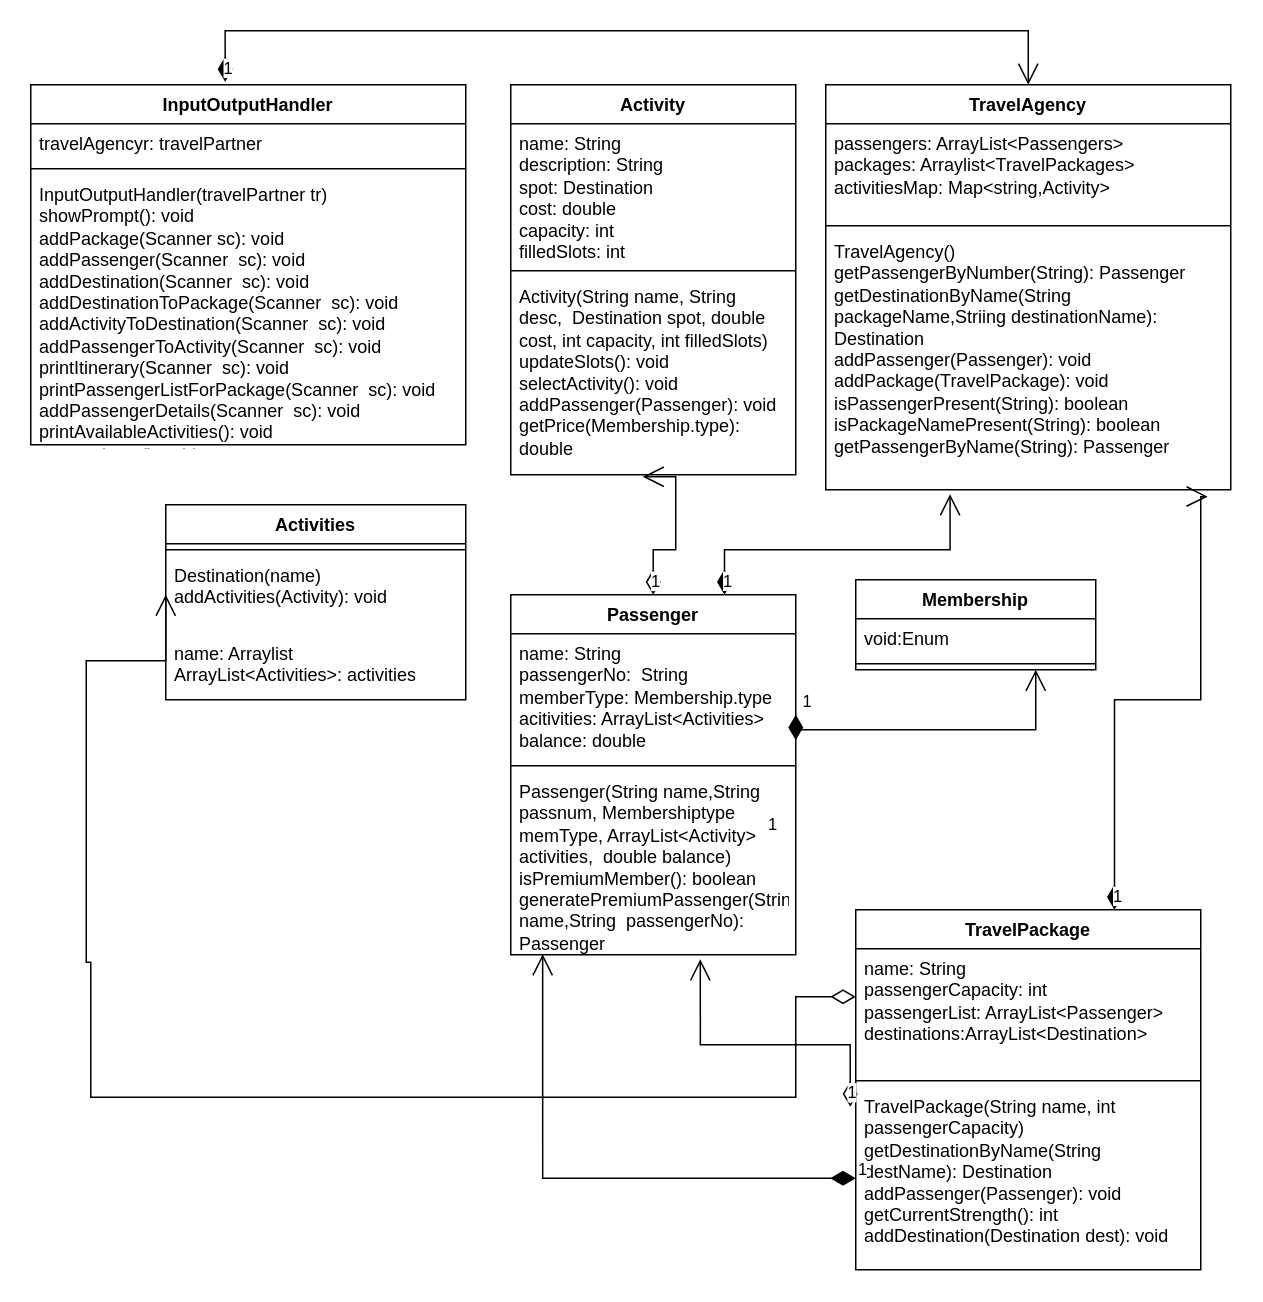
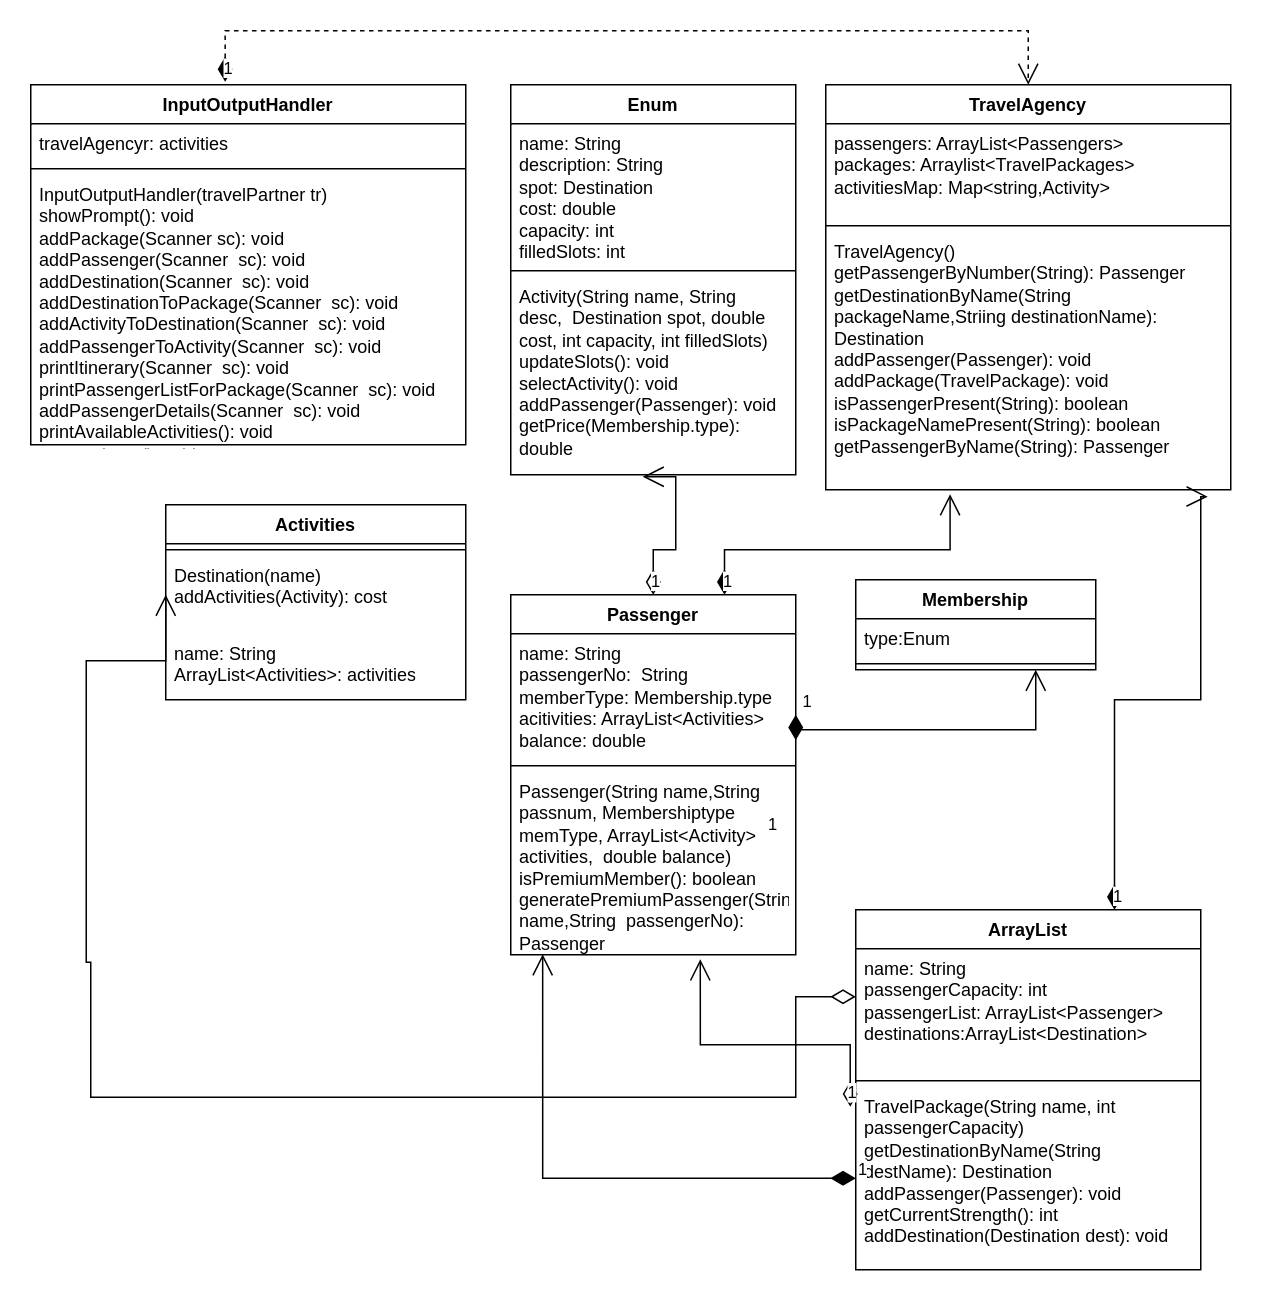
- <mxCell id="36" value="1" style="endArrow=open;html=1;endSize=12;startArrow=diamondThin;startSize=14;startFill=1;edgeStyle=orthogonalEdgeStyle;align=left;verticalAlign=bottom;rounded=0;exitX=0.447;exitY=-0.008;exitDx=0;exitDy=0;exitPerimeter=0;entryX=0.5;entryY=0;entryDx=0;entryDy=0;" edge="1" parent="1" source="2" target="10"><mxGeometry x="-1" y="3" relative="1" as="geometry"><mxPoint x="253" y="20" as="sourcePoint" /><mxPoint x="413" y="20" as="targetPoint" /><Array as="points"><mxPoint x="150" y="20" /><mxPoint x="685" y="20" /></Array></mxGeometry></mxCell>
+ <mxCell id="36" value="1" style="endArrow=open;html=1;endSize=12;startArrow=diamondThin;startSize=14;startFill=1;edgeStyle=orthogonalEdgeStyle;align=left;verticalAlign=bottom;rounded=0;exitX=0.447;exitY=-0.008;exitDx=0;exitDy=0;exitPerimeter=0;entryX=0.5;entryY=0;entryDx=0;entryDy=0;dashed=1;" edge="1" parent="1" source="2" target="10"><mxGeometry x="-1" y="3" relative="1" as="geometry"><mxPoint x="253" y="20" as="sourcePoint" /><mxPoint x="413" y="20" as="targetPoint" /><Array as="points"><mxPoint x="150" y="20" /><mxPoint x="685" y="20" /></Array></mxGeometry></mxCell>
- <mxCell id="6" value="Activity" style="swimlane;fontStyle=1;align=center;verticalAlign=top;childLayout=stackLayout;horizontal=1;startSize=26;horizontalStack=0;resizeParent=1;resizeParentMax=0;resizeLast=0;collapsible=1;marginBottom=0;whiteSpace=wrap;html=1;" vertex="1" parent="1"><mxGeometry x="340" y="56" width="190" height="260" as="geometry" /></mxCell>
+ <mxCell id="6" value="Enum" style="swimlane;fontStyle=1;align=center;verticalAlign=top;childLayout=stackLayout;horizontal=1;startSize=26;horizontalStack=0;resizeParent=1;resizeParentMax=0;resizeLast=0;collapsible=1;marginBottom=0;whiteSpace=wrap;html=1;" vertex="1" parent="1"><mxGeometry x="340" y="56" width="190" height="260" as="geometry" /></mxCell>
- <mxCell id="3" value="travelAgencyr: travelPartner" style="text;strokeColor=none;fillColor=none;align=left;verticalAlign=top;spacingLeft=4;spacingRight=4;overflow=hidden;rotatable=0;points=[[0,0.5],[1,0.5]];portConstraint=eastwest;whiteSpace=wrap;html=1;" vertex="1" parent="2"><mxGeometry y="26" width="290" height="26" as="geometry" /></mxCell>
+ <mxCell id="3" value="travelAgencyr: activities" style="text;strokeColor=none;fillColor=none;align=left;verticalAlign=top;spacingLeft=4;spacingRight=4;overflow=hidden;rotatable=0;points=[[0,0.5],[1,0.5]];portConstraint=eastwest;whiteSpace=wrap;html=1;" vertex="1" parent="2"><mxGeometry y="26" width="290" height="26" as="geometry" /></mxCell>
- <mxCell id="16" value="Destination(name)&lt;br&gt;addActivities(Activity): void&lt;br&gt;" style="text;strokeColor=none;fillColor=none;align=left;verticalAlign=top;spacingLeft=4;spacingRight=4;overflow=hidden;rotatable=0;points=[[0,0.5],[1,0.5]];portConstraint=eastwest;whiteSpace=wrap;html=1;" vertex="1" parent="14"><mxGeometry y="34" width="200" height="52" as="geometry" /></mxCell>
+ <mxCell id="16" value="Destination(name)&lt;br&gt;addActivities(Activity): cost&lt;br&gt;" style="text;strokeColor=none;fillColor=none;align=left;verticalAlign=top;spacingLeft=4;spacingRight=4;overflow=hidden;rotatable=0;points=[[0,0.5],[1,0.5]];portConstraint=eastwest;whiteSpace=wrap;html=1;" vertex="1" parent="14"><mxGeometry y="34" width="200" height="52" as="geometry" /></mxCell>
- <mxCell id="23" value="void:Enum" style="text;strokeColor=none;fillColor=none;align=left;verticalAlign=top;spacingLeft=4;spacingRight=4;overflow=hidden;rotatable=0;points=[[0,0.5],[1,0.5]];portConstraint=eastwest;whiteSpace=wrap;html=1;" vertex="1" parent="22"><mxGeometry y="26" width="160" height="26" as="geometry" /></mxCell>
+ <mxCell id="23" value="type:Enum" style="text;strokeColor=none;fillColor=none;align=left;verticalAlign=top;spacingLeft=4;spacingRight=4;overflow=hidden;rotatable=0;points=[[0,0.5],[1,0.5]];portConstraint=eastwest;whiteSpace=wrap;html=1;" vertex="1" parent="22"><mxGeometry y="26" width="160" height="26" as="geometry" /></mxCell>
- <mxCell id="17" value="name: Arraylist&lt;br&gt;ArrayList&amp;lt;Activities&amp;gt;: activities&lt;br&gt;" style="text;strokeColor=none;fillColor=none;align=left;verticalAlign=top;spacingLeft=4;spacingRight=4;overflow=hidden;rotatable=0;points=[[0,0.5],[1,0.5]];portConstraint=eastwest;whiteSpace=wrap;html=1;" vertex="1" parent="14"><mxGeometry y="86" width="200" height="44" as="geometry" /></mxCell>
+ <mxCell id="17" value="name: String&lt;br&gt;ArrayList&amp;lt;Activities&amp;gt;: activities&lt;br&gt;" style="text;strokeColor=none;fillColor=none;align=left;verticalAlign=top;spacingLeft=4;spacingRight=4;overflow=hidden;rotatable=0;points=[[0,0.5],[1,0.5]];portConstraint=eastwest;whiteSpace=wrap;html=1;" vertex="1" parent="14"><mxGeometry y="86" width="200" height="44" as="geometry" /></mxCell>
- <mxCell id="25" value="TravelPackage" style="swimlane;fontStyle=1;align=center;verticalAlign=top;childLayout=stackLayout;horizontal=1;startSize=26;horizontalStack=0;resizeParent=1;resizeParentMax=0;resizeLast=0;collapsible=1;marginBottom=0;whiteSpace=wrap;html=1;" vertex="1" parent="1"><mxGeometry x="570" y="606" width="230" height="240" as="geometry" /></mxCell>
+ <mxCell id="25" value="ArrayList" style="swimlane;fontStyle=1;align=center;verticalAlign=top;childLayout=stackLayout;horizontal=1;startSize=26;horizontalStack=0;resizeParent=1;resizeParentMax=0;resizeLast=0;collapsible=1;marginBottom=0;whiteSpace=wrap;html=1;" vertex="1" parent="1"><mxGeometry x="570" y="606" width="230" height="240" as="geometry" /></mxCell>
